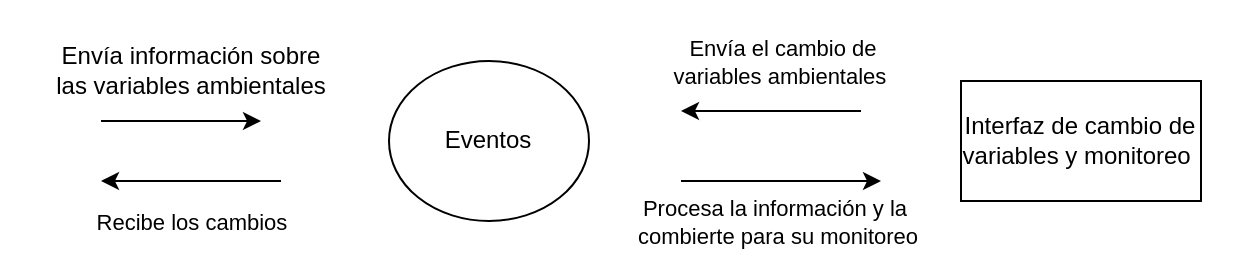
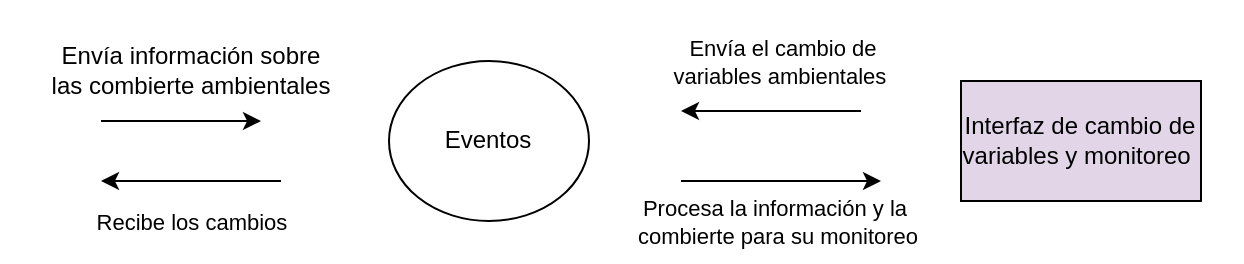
- <mxCell id="11" value="Envía información sobre &lt;br&gt;las variables ambientales&lt;br&gt;" style="text;html=1;align=center;verticalAlign=middle;resizable=0;points=[];autosize=1;" vertex="1" parent="1"><mxGeometry x="20" y="20" width="150" height="30" as="geometry" /></mxCell>
+ <mxCell id="11" value="Envía información sobre &lt;br&gt;las combierte ambientales&lt;br&gt;" style="text;html=1;align=center;verticalAlign=middle;resizable=0;points=[];autosize=1;" vertex="1" parent="1"><mxGeometry x="20" y="20" width="150" height="30" as="geometry" /></mxCell>
- <mxCell id="3" value="Interfaz de cambio de variables y monitoreo&amp;nbsp;" style="rounded=0;whiteSpace=wrap;html=1;" vertex="1" parent="1"><mxGeometry x="480" y="40" width="120" height="60" as="geometry" /></mxCell>
+ <mxCell id="3" value="Interfaz de cambio de variables y monitoreo&amp;nbsp;" style="rounded=0;whiteSpace=wrap;html=1;fillColor=#e1d5e7;" vertex="1" parent="1"><mxGeometry x="480" y="40" width="120" height="60" as="geometry" /></mxCell>
